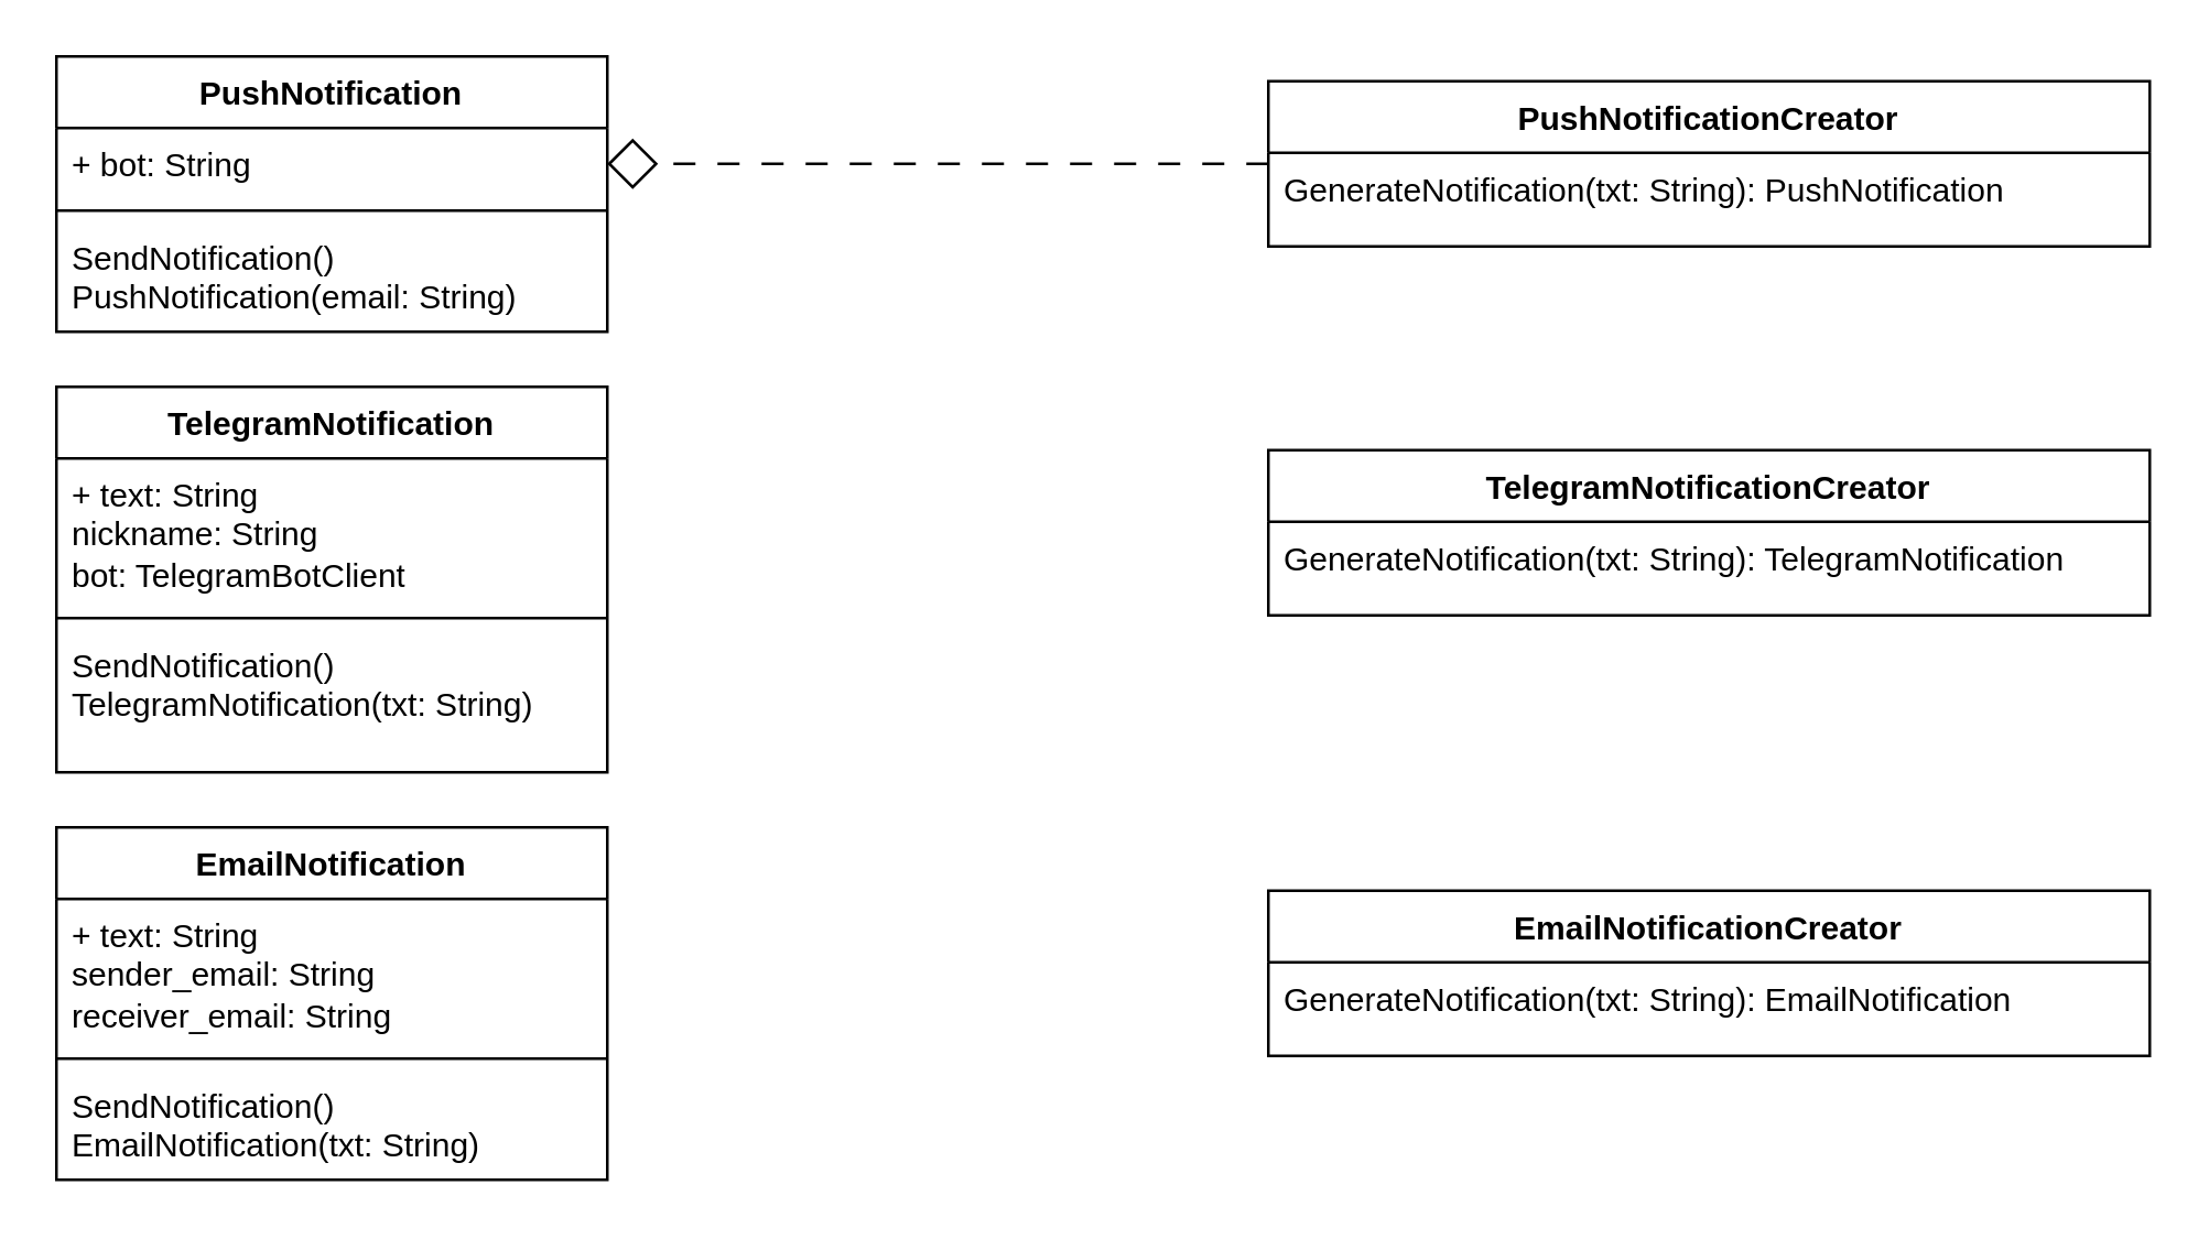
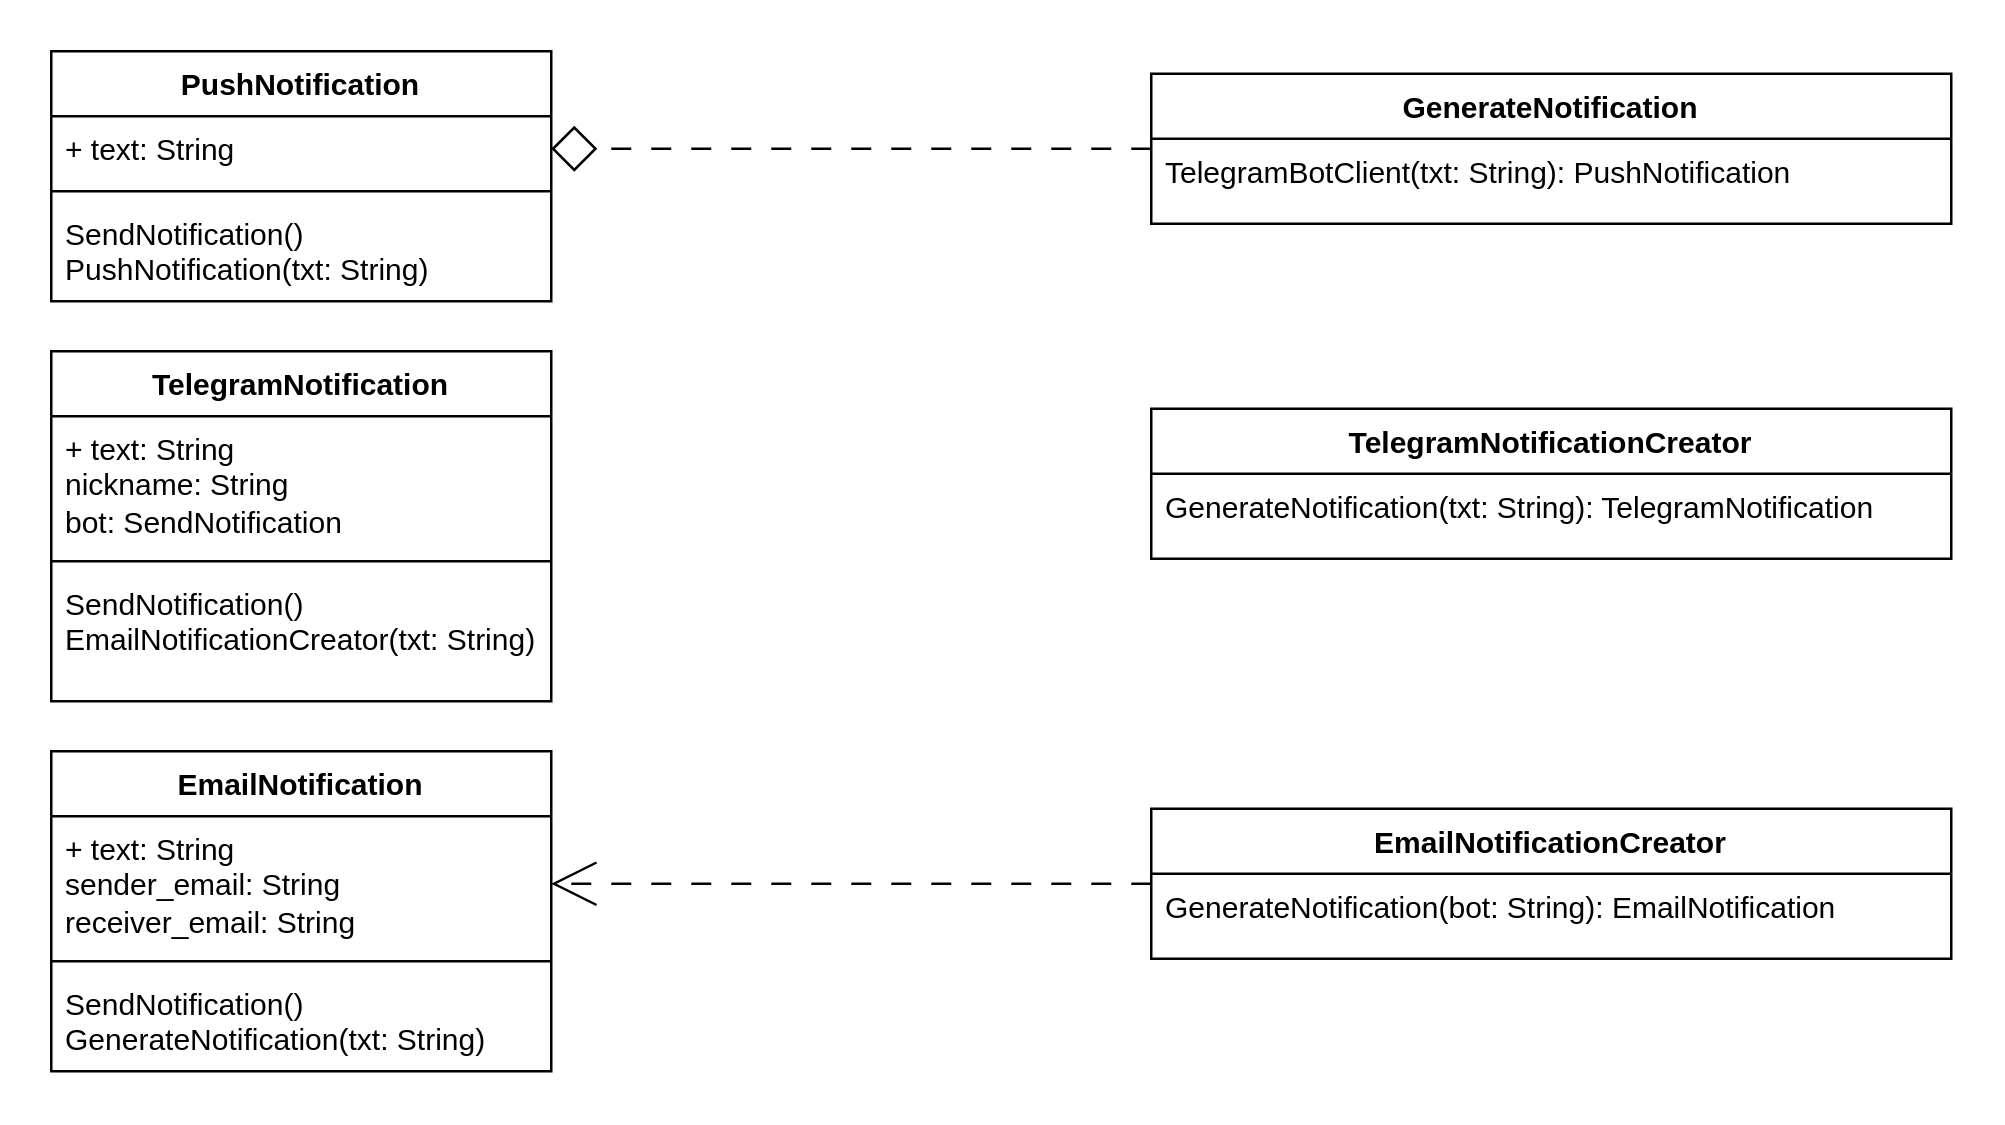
- <mxCell id="2" value="PushNotificationCreator" style="swimlane;fontStyle=1;align=center;verticalAlign=top;childLayout=stackLayout;horizontal=1;startSize=26;horizontalStack=0;resizeParent=1;resizeParentMax=0;resizeLast=0;collapsible=1;marginBottom=0;whiteSpace=wrap;html=1;" parent="1" vertex="1"><mxGeometry x="460" y="29" width="320" height="60" as="geometry"><mxRectangle x="520" y="79" width="170" height="30" as="alternateBounds" /></mxGeometry></mxCell>
+ <mxCell id="2" value="GenerateNotification" style="swimlane;fontStyle=1;align=center;verticalAlign=top;childLayout=stackLayout;horizontal=1;startSize=26;horizontalStack=0;resizeParent=1;resizeParentMax=0;resizeLast=0;collapsible=1;marginBottom=0;whiteSpace=wrap;html=1;" parent="1" vertex="1"><mxGeometry x="460" y="29" width="320" height="60" as="geometry"><mxRectangle x="520" y="79" width="170" height="30" as="alternateBounds" /></mxGeometry></mxCell>
- <mxCell id="5" value="+ bot: String" style="text;strokeColor=none;fillColor=none;align=left;verticalAlign=top;spacingLeft=4;spacingRight=4;overflow=hidden;rotatable=0;points=[[0,0.5],[1,0.5]];portConstraint=eastwest;whiteSpace=wrap;html=1;" parent="4" vertex="1"><mxGeometry y="26" width="200" height="26" as="geometry" /></mxCell>
+ <mxCell id="5" value="+ text: String" style="text;strokeColor=none;fillColor=none;align=left;verticalAlign=top;spacingLeft=4;spacingRight=4;overflow=hidden;rotatable=0;points=[[0,0.5],[1,0.5]];portConstraint=eastwest;whiteSpace=wrap;html=1;" parent="4" vertex="1"><mxGeometry y="26" width="200" height="26" as="geometry" /></mxCell>
- <mxCell id="3" value="GenerateNotification(txt: String): PushNotification" style="text;strokeColor=none;fillColor=none;align=left;verticalAlign=top;spacingLeft=4;spacingRight=4;overflow=hidden;rotatable=0;points=[[0,0.5],[1,0.5]];portConstraint=eastwest;whiteSpace=wrap;html=1;" parent="2" vertex="1"><mxGeometry y="26" width="320" height="34" as="geometry" /></mxCell>
+ <mxCell id="3" value="TelegramBotClient(txt: String): PushNotification" style="text;strokeColor=none;fillColor=none;align=left;verticalAlign=top;spacingLeft=4;spacingRight=4;overflow=hidden;rotatable=0;points=[[0,0.5],[1,0.5]];portConstraint=eastwest;whiteSpace=wrap;html=1;" parent="2" vertex="1"><mxGeometry y="26" width="320" height="34" as="geometry" /></mxCell>
- <mxCell id="7" value="SendNotification()&lt;div&gt;PushNotification(email: String)&lt;/div&gt;" style="text;strokeColor=none;fillColor=none;align=left;verticalAlign=top;spacingLeft=4;spacingRight=4;overflow=hidden;rotatable=0;points=[[0,0.5],[1,0.5]];portConstraint=eastwest;whiteSpace=wrap;html=1;" parent="4" vertex="1"><mxGeometry y="60" width="200" height="40" as="geometry" /></mxCell>
+ <mxCell id="7" value="SendNotification()&lt;div&gt;PushNotification(txt: String)&lt;/div&gt;" style="text;strokeColor=none;fillColor=none;align=left;verticalAlign=top;spacingLeft=4;spacingRight=4;overflow=hidden;rotatable=0;points=[[0,0.5],[1,0.5]];portConstraint=eastwest;whiteSpace=wrap;html=1;" parent="4" vertex="1"><mxGeometry y="60" width="200" height="40" as="geometry" /></mxCell>
- <mxCell id="9" value="+ text: String&lt;div&gt;nickname: String&lt;/div&gt;&lt;div&gt;bot: TelegramBotClient&lt;/div&gt;" style="text;strokeColor=none;fillColor=none;align=left;verticalAlign=top;spacingLeft=4;spacingRight=4;overflow=hidden;rotatable=0;points=[[0,0.5],[1,0.5]];portConstraint=eastwest;whiteSpace=wrap;html=1;" parent="8" vertex="1"><mxGeometry y="26" width="200" height="54" as="geometry" /></mxCell>
+ <mxCell id="9" value="+ text: String&lt;div&gt;nickname: String&lt;/div&gt;&lt;div&gt;bot: SendNotification&lt;/div&gt;" style="text;strokeColor=none;fillColor=none;align=left;verticalAlign=top;spacingLeft=4;spacingRight=4;overflow=hidden;rotatable=0;points=[[0,0.5],[1,0.5]];portConstraint=eastwest;whiteSpace=wrap;html=1;" parent="8" vertex="1"><mxGeometry y="26" width="200" height="54" as="geometry" /></mxCell>
- <mxCell id="11" value="SendNotification()&lt;div&gt;TelegramNotification(txt: String)&lt;/div&gt;" style="text;strokeColor=none;fillColor=none;align=left;verticalAlign=top;spacingLeft=4;spacingRight=4;overflow=hidden;rotatable=0;points=[[0,0.5],[1,0.5]];portConstraint=eastwest;whiteSpace=wrap;html=1;" parent="8" vertex="1"><mxGeometry y="88" width="200" height="52" as="geometry" /></mxCell>
+ <mxCell id="11" value="SendNotification()&lt;div&gt;EmailNotificationCreator(txt: String)&lt;/div&gt;" style="text;strokeColor=none;fillColor=none;align=left;verticalAlign=top;spacingLeft=4;spacingRight=4;overflow=hidden;rotatable=0;points=[[0,0.5],[1,0.5]];portConstraint=eastwest;whiteSpace=wrap;html=1;" parent="8" vertex="1"><mxGeometry y="88" width="200" height="52" as="geometry" /></mxCell>
+ <mxCell id="21" style="edgeStyle=orthogonalEdgeStyle;rounded=0;orthogonalLoop=1;jettySize=auto;html=1;entryX=1;entryY=0.5;entryDx=0;entryDy=0;endSize=16;endArrow=open;endFill=0;exitX=0;exitY=0.5;exitDx=0;exitDy=0;dashed=1;dashPattern=8 8;" parent="1" source="18" target="13" edge="1"><mxGeometry relative="1" as="geometry"><mxPoint x="500" y="340" as="sourcePoint" /></mxGeometry></mxCell>
- <mxCell id="19" value="GenerateNotification(txt: String): EmailNotification" style="text;strokeColor=none;fillColor=none;align=left;verticalAlign=top;spacingLeft=4;spacingRight=4;overflow=hidden;rotatable=0;points=[[0,0.5],[1,0.5]];portConstraint=eastwest;whiteSpace=wrap;html=1;" parent="18" vertex="1"><mxGeometry y="26" width="320" height="34" as="geometry" /></mxCell>
+ <mxCell id="19" value="GenerateNotification(bot: String): EmailNotification" style="text;strokeColor=none;fillColor=none;align=left;verticalAlign=top;spacingLeft=4;spacingRight=4;overflow=hidden;rotatable=0;points=[[0,0.5],[1,0.5]];portConstraint=eastwest;whiteSpace=wrap;html=1;" parent="18" vertex="1"><mxGeometry y="26" width="320" height="34" as="geometry" /></mxCell>
- <mxCell id="15" value="SendNotification()&lt;div&gt;EmailNotification(txt: String)&lt;/div&gt;" style="text;strokeColor=none;fillColor=none;align=left;verticalAlign=top;spacingLeft=4;spacingRight=4;overflow=hidden;rotatable=0;points=[[0,0.5],[1,0.5]];portConstraint=eastwest;whiteSpace=wrap;html=1;" parent="12" vertex="1"><mxGeometry y="88" width="200" height="40" as="geometry" /></mxCell>
+ <mxCell id="15" value="SendNotification()&lt;div&gt;GenerateNotification(txt: String)&lt;/div&gt;" style="text;strokeColor=none;fillColor=none;align=left;verticalAlign=top;spacingLeft=4;spacingRight=4;overflow=hidden;rotatable=0;points=[[0,0.5],[1,0.5]];portConstraint=eastwest;whiteSpace=wrap;html=1;" parent="12" vertex="1"><mxGeometry y="88" width="200" height="40" as="geometry" /></mxCell>
